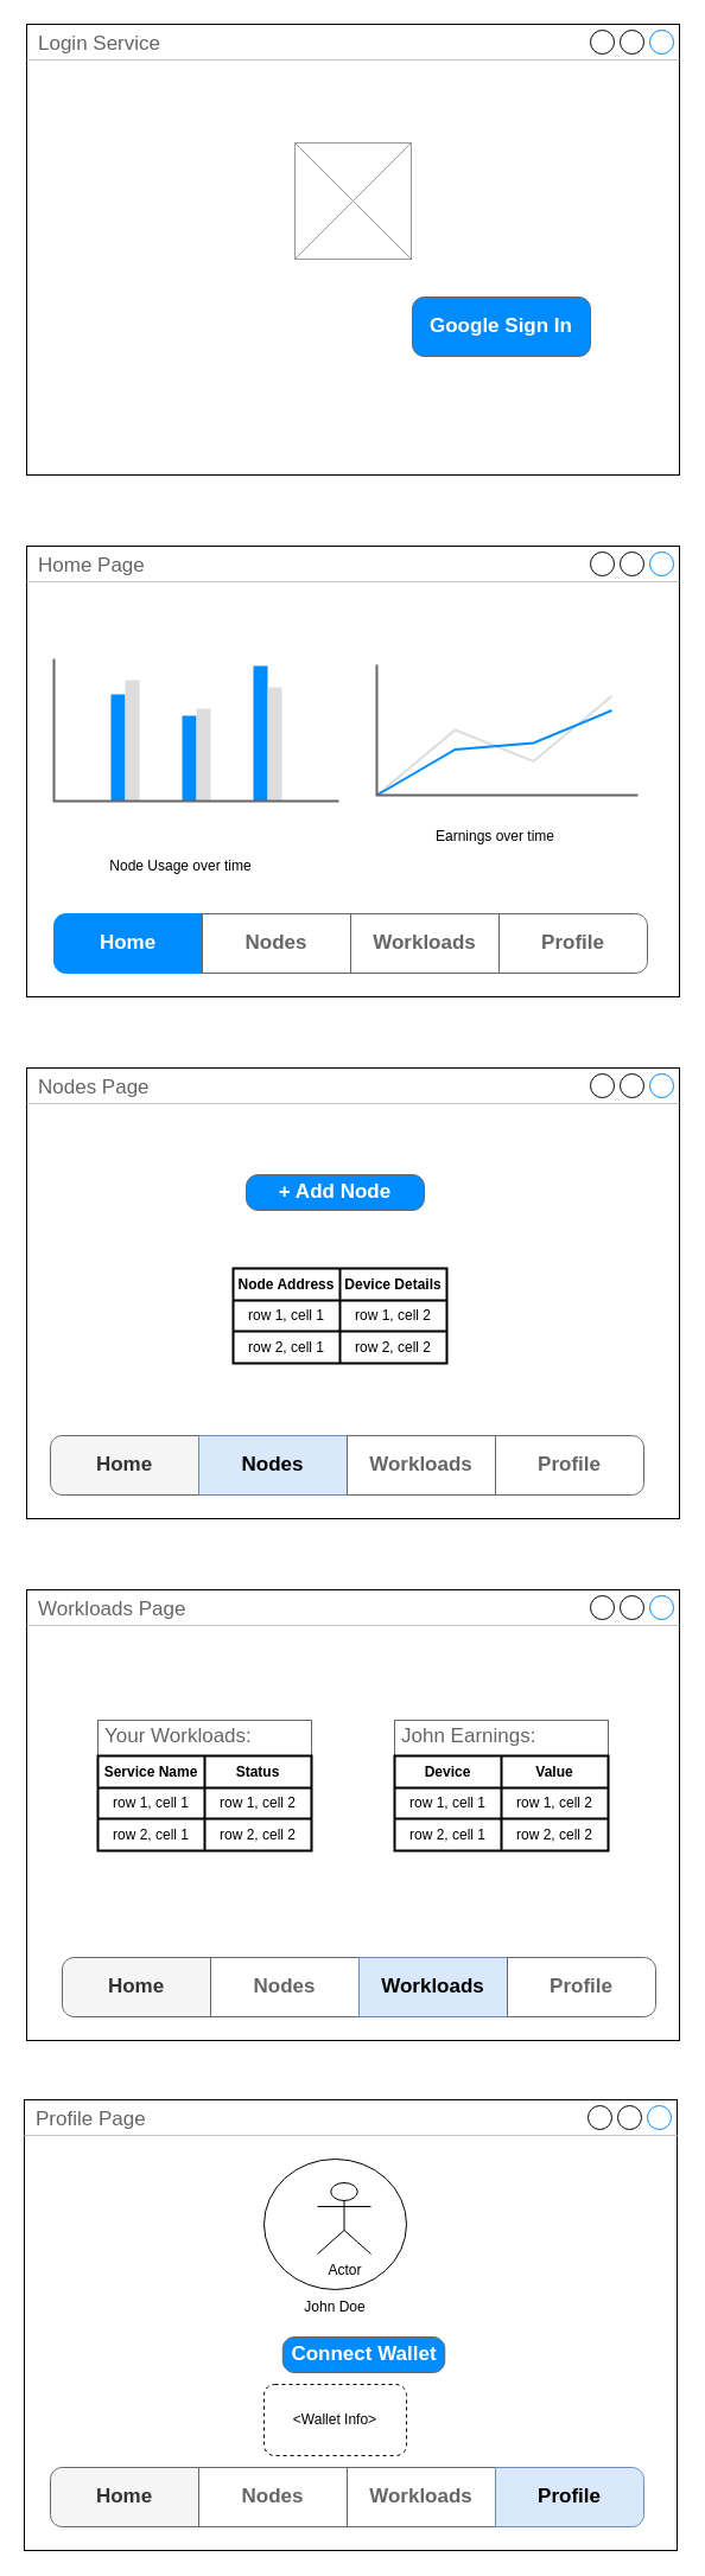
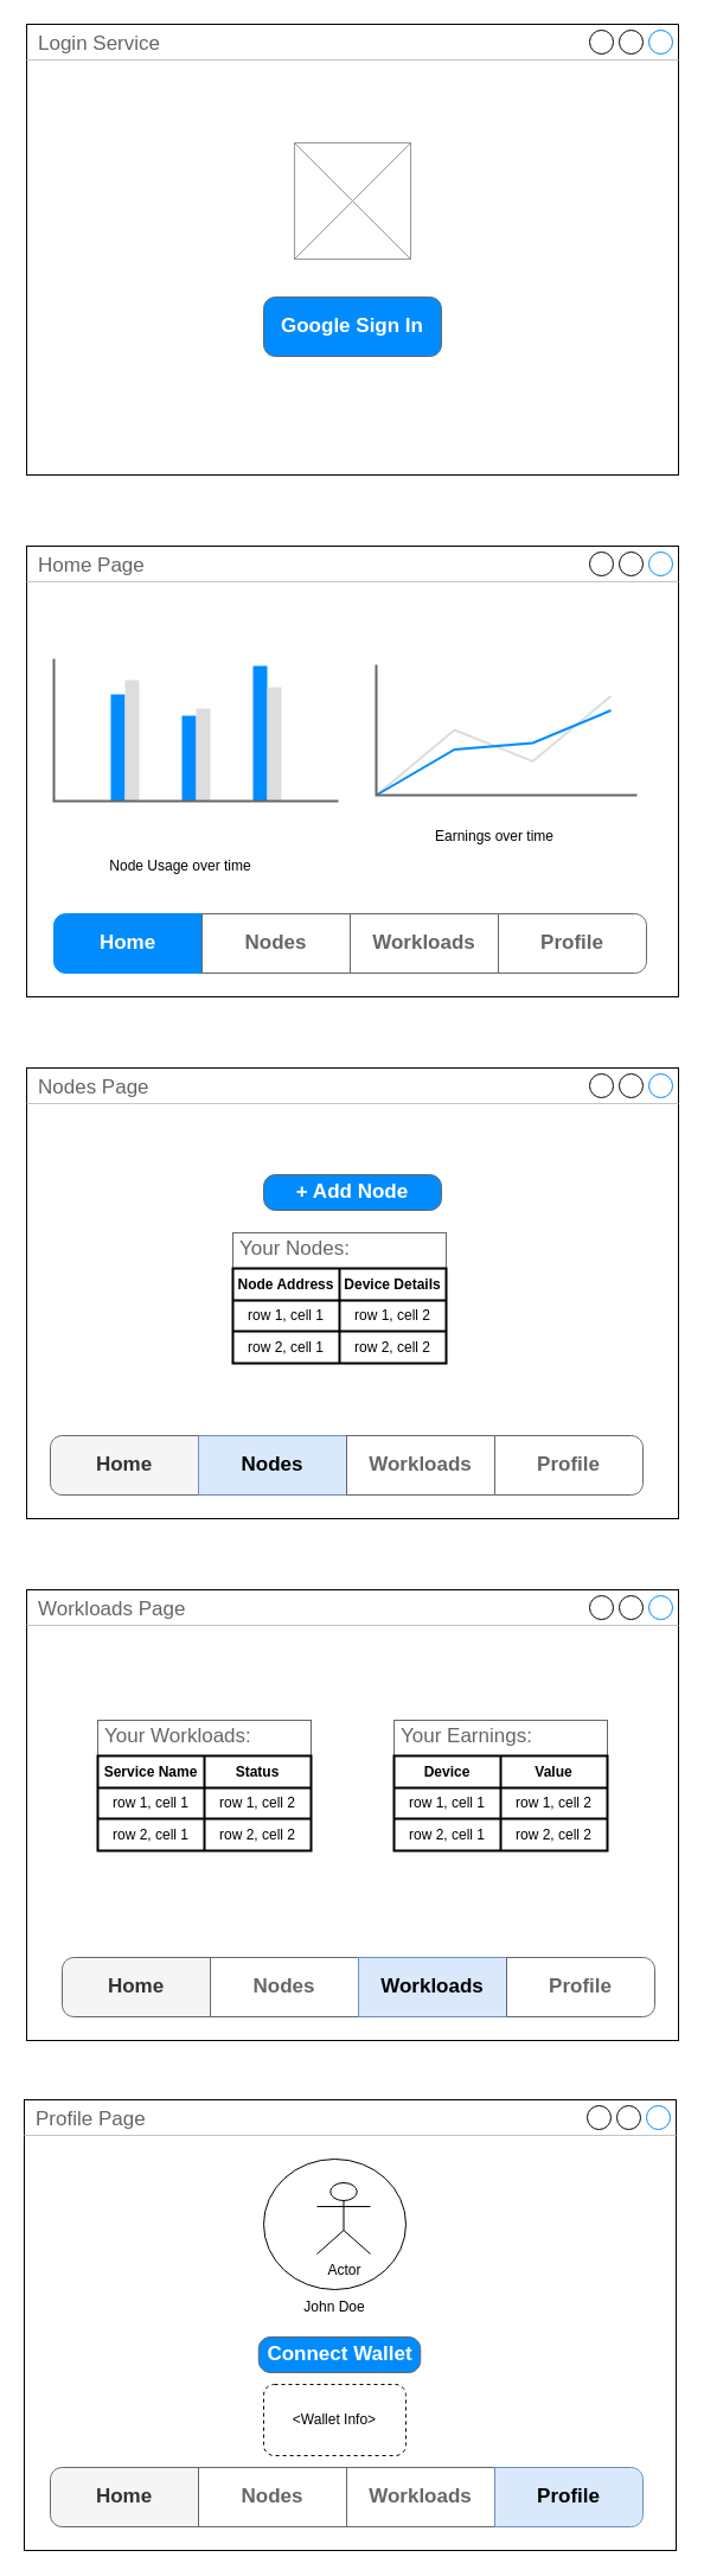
- <mxCell id="6" value="Google Sign In" style="strokeWidth=1;shadow=0;dashed=0;align=center;html=1;shape=mxgraph.mockup.buttons.button;strokeColor=#666666;fontColor=#ffffff;mainText=;buttonStyle=round;fontSize=17;fontStyle=1;fillColor=#008cff;whiteSpace=wrap;" parent="1" vertex="1"><mxGeometry x="347" y="250" width="150" height="50" as="geometry" /></mxCell>
+ <mxCell id="6" value="Google Sign In" style="strokeWidth=1;shadow=0;dashed=0;align=center;html=1;shape=mxgraph.mockup.buttons.button;strokeColor=#666666;fontColor=#ffffff;mainText=;buttonStyle=round;fontSize=17;fontStyle=1;fillColor=#008cff;whiteSpace=wrap;" parent="1" vertex="1"><mxGeometry x="222" y="250" width="150" height="50" as="geometry" /></mxCell>
- <mxCell id="70" value="+ Add Node" style="strokeWidth=1;shadow=0;dashed=0;align=center;html=1;shape=mxgraph.mockup.buttons.button;strokeColor=#666666;fontColor=#ffffff;mainText=;buttonStyle=round;fontSize=17;fontStyle=1;fillColor=#008cff;whiteSpace=wrap;" vertex="1" parent="1"><mxGeometry x="207" y="990" width="150" height="30" as="geometry" /></mxCell>
+ <mxCell id="70" value="+ Add Node" style="strokeWidth=1;shadow=0;dashed=0;align=center;html=1;shape=mxgraph.mockup.buttons.button;strokeColor=#666666;fontColor=#ffffff;mainText=;buttonStyle=round;fontSize=17;fontStyle=1;fillColor=#008cff;whiteSpace=wrap;" vertex="1" parent="1"><mxGeometry x="222" y="990" width="150" height="30" as="geometry" /></mxCell>
+ <mxCell id="55" value="Your Nodes:" style="strokeWidth=1;shadow=0;dashed=0;align=center;html=1;shape=mxgraph.mockup.text.textBox;fontColor=#666666;align=left;fontSize=17;spacingLeft=4;spacingTop=-3;whiteSpace=wrap;strokeColor=#666666;mainText=" parent="1" vertex="1"><mxGeometry x="196" y="1039" width="180" height="30" as="geometry" /></mxCell>
- <mxCell id="40" value="John Earnings:" style="strokeWidth=1;shadow=0;dashed=0;align=center;html=1;shape=mxgraph.mockup.text.textBox;fontColor=#666666;align=left;fontSize=17;spacingLeft=4;spacingTop=-3;whiteSpace=wrap;strokeColor=#666666;mainText=" parent="1" vertex="1"><mxGeometry x="332" y="1450" width="180" height="30" as="geometry" /></mxCell>
+ <mxCell id="40" value="Your Earnings:" style="strokeWidth=1;shadow=0;dashed=0;align=center;html=1;shape=mxgraph.mockup.text.textBox;fontColor=#666666;align=left;fontSize=17;spacingLeft=4;spacingTop=-3;whiteSpace=wrap;strokeColor=#666666;mainText=" parent="1" vertex="1"><mxGeometry x="332" y="1450" width="180" height="30" as="geometry" /></mxCell>
- <mxCell id="71" value="Connect Wallet" style="strokeWidth=1;shadow=0;dashed=0;align=center;html=1;shape=mxgraph.mockup.buttons.button;strokeColor=#666666;fontColor=#ffffff;mainText=;buttonStyle=round;fontSize=17;fontStyle=1;fillColor=#008cff;whiteSpace=wrap;" vertex="1" parent="1"><mxGeometry x="237.75" y="1970" width="136.5" height="30" as="geometry" /></mxCell>
+ <mxCell id="71" value="Connect Wallet" style="strokeWidth=1;shadow=0;dashed=0;align=center;html=1;shape=mxgraph.mockup.buttons.button;strokeColor=#666666;fontColor=#ffffff;mainText=;buttonStyle=round;fontSize=17;fontStyle=1;fillColor=#008cff;whiteSpace=wrap;" vertex="1" parent="1"><mxGeometry x="217.75" y="1970" width="136.5" height="30" as="geometry" /></mxCell>
